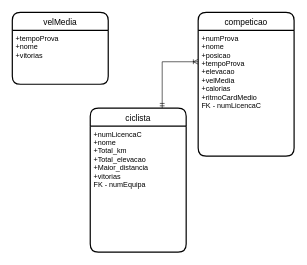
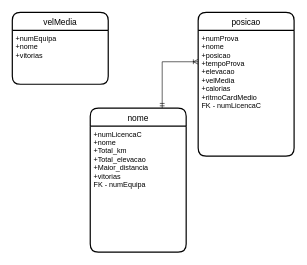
- <mxCell id="7" value="competicao" style="swimlane;childLayout=stackLayout;horizontal=1;startSize=30;horizontalStack=0;rounded=1;fontSize=14;fontStyle=0;strokeWidth=2;resizeParent=0;resizeLast=1;shadow=0;dashed=0;align=center;" parent="1" vertex="1"><mxGeometry x="330" y="20" width="160" height="240" as="geometry" /></mxCell>
+ <mxCell id="7" value="posicao" style="swimlane;childLayout=stackLayout;horizontal=1;startSize=30;horizontalStack=0;rounded=1;fontSize=14;fontStyle=0;strokeWidth=2;resizeParent=0;resizeLast=1;shadow=0;dashed=0;align=center;" parent="1" vertex="1"><mxGeometry x="330" y="20" width="160" height="240" as="geometry" /></mxCell>
- <mxCell id="3" value="+tempoProva&#10;+nome&#10;+vitorias" style="align=left;strokeColor=none;fillColor=none;spacingLeft=4;fontSize=12;verticalAlign=top;resizable=0;rotatable=0;part=1;" parent="2" vertex="1"><mxGeometry y="30" width="160" height="90" as="geometry" /></mxCell>
+ <mxCell id="3" value="+numEquipa&#10;+nome&#10;+vitorias" style="align=left;strokeColor=none;fillColor=none;spacingLeft=4;fontSize=12;verticalAlign=top;resizable=0;rotatable=0;part=1;" parent="2" vertex="1"><mxGeometry y="30" width="160" height="90" as="geometry" /></mxCell>
- <mxCell id="5" value="ciclista" style="swimlane;childLayout=stackLayout;horizontal=1;startSize=30;horizontalStack=0;rounded=1;fontSize=14;fontStyle=0;strokeWidth=2;resizeParent=0;resizeLast=1;shadow=0;dashed=0;align=center;" parent="1" vertex="1"><mxGeometry x="150" y="180" width="160" height="240" as="geometry" /></mxCell>
+ <mxCell id="5" value="nome" style="swimlane;childLayout=stackLayout;horizontal=1;startSize=30;horizontalStack=0;rounded=1;fontSize=14;fontStyle=0;strokeWidth=2;resizeParent=0;resizeLast=1;shadow=0;dashed=0;align=center;" parent="1" vertex="1"><mxGeometry x="150" y="180" width="160" height="240" as="geometry" /></mxCell>
